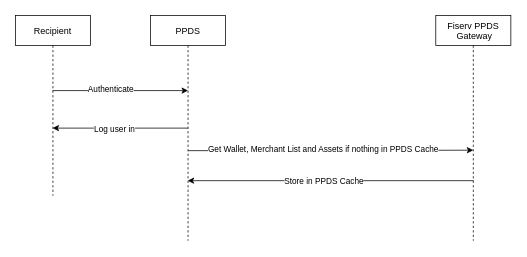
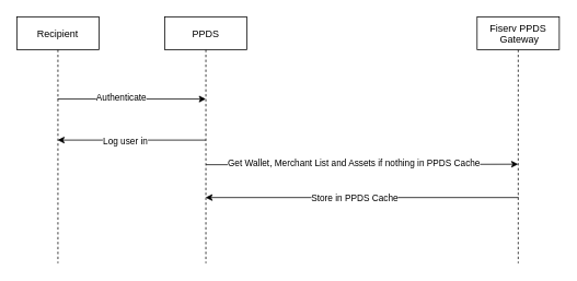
- <mxCell id="2" value="Recipient" style="shape=umlLifeline;perimeter=lifelinePerimeter;container=1;collapsible=0;recursiveResize=0;rounded=0;shadow=0;strokeWidth=1;" parent="1" vertex="1"><mxGeometry x="20" y="20" width="100" height="240" as="geometry" /></mxCell>
+ <mxCell id="2" value="Recipient" style="shape=umlLifeline;perimeter=lifelinePerimeter;container=1;collapsible=0;recursiveResize=0;rounded=0;shadow=0;strokeWidth=1;" parent="1" vertex="1"><mxGeometry x="20" y="20" width="100" height="300" as="geometry" /></mxCell>
